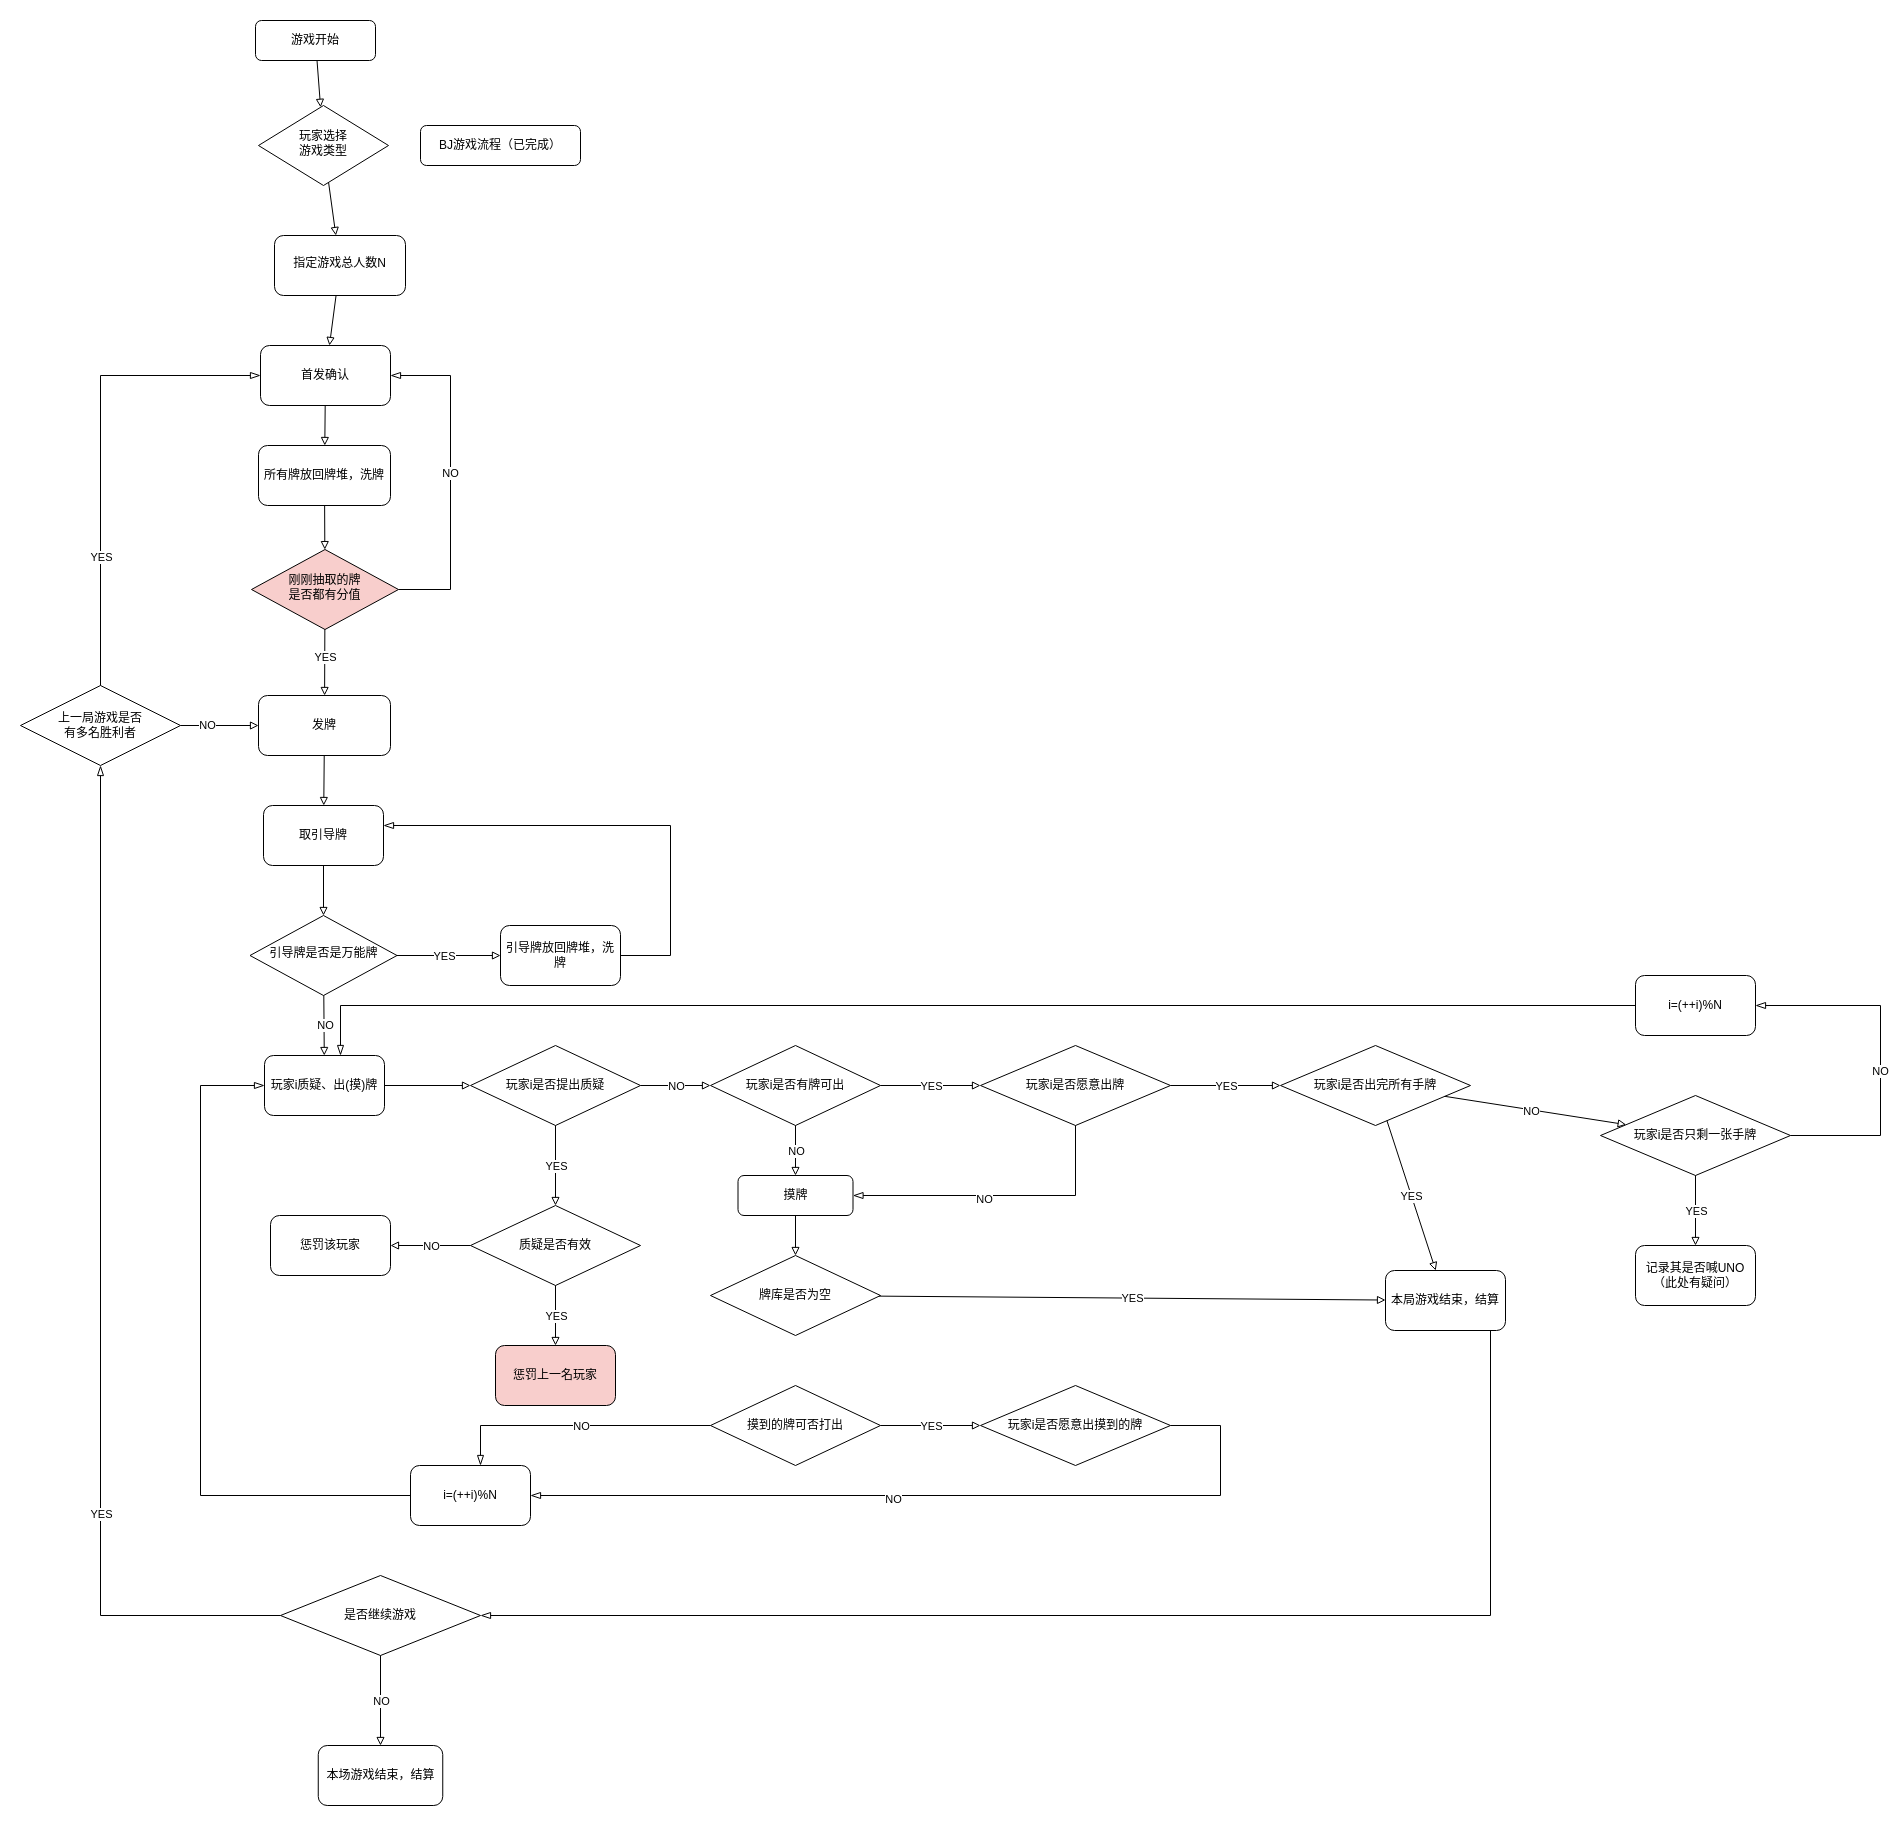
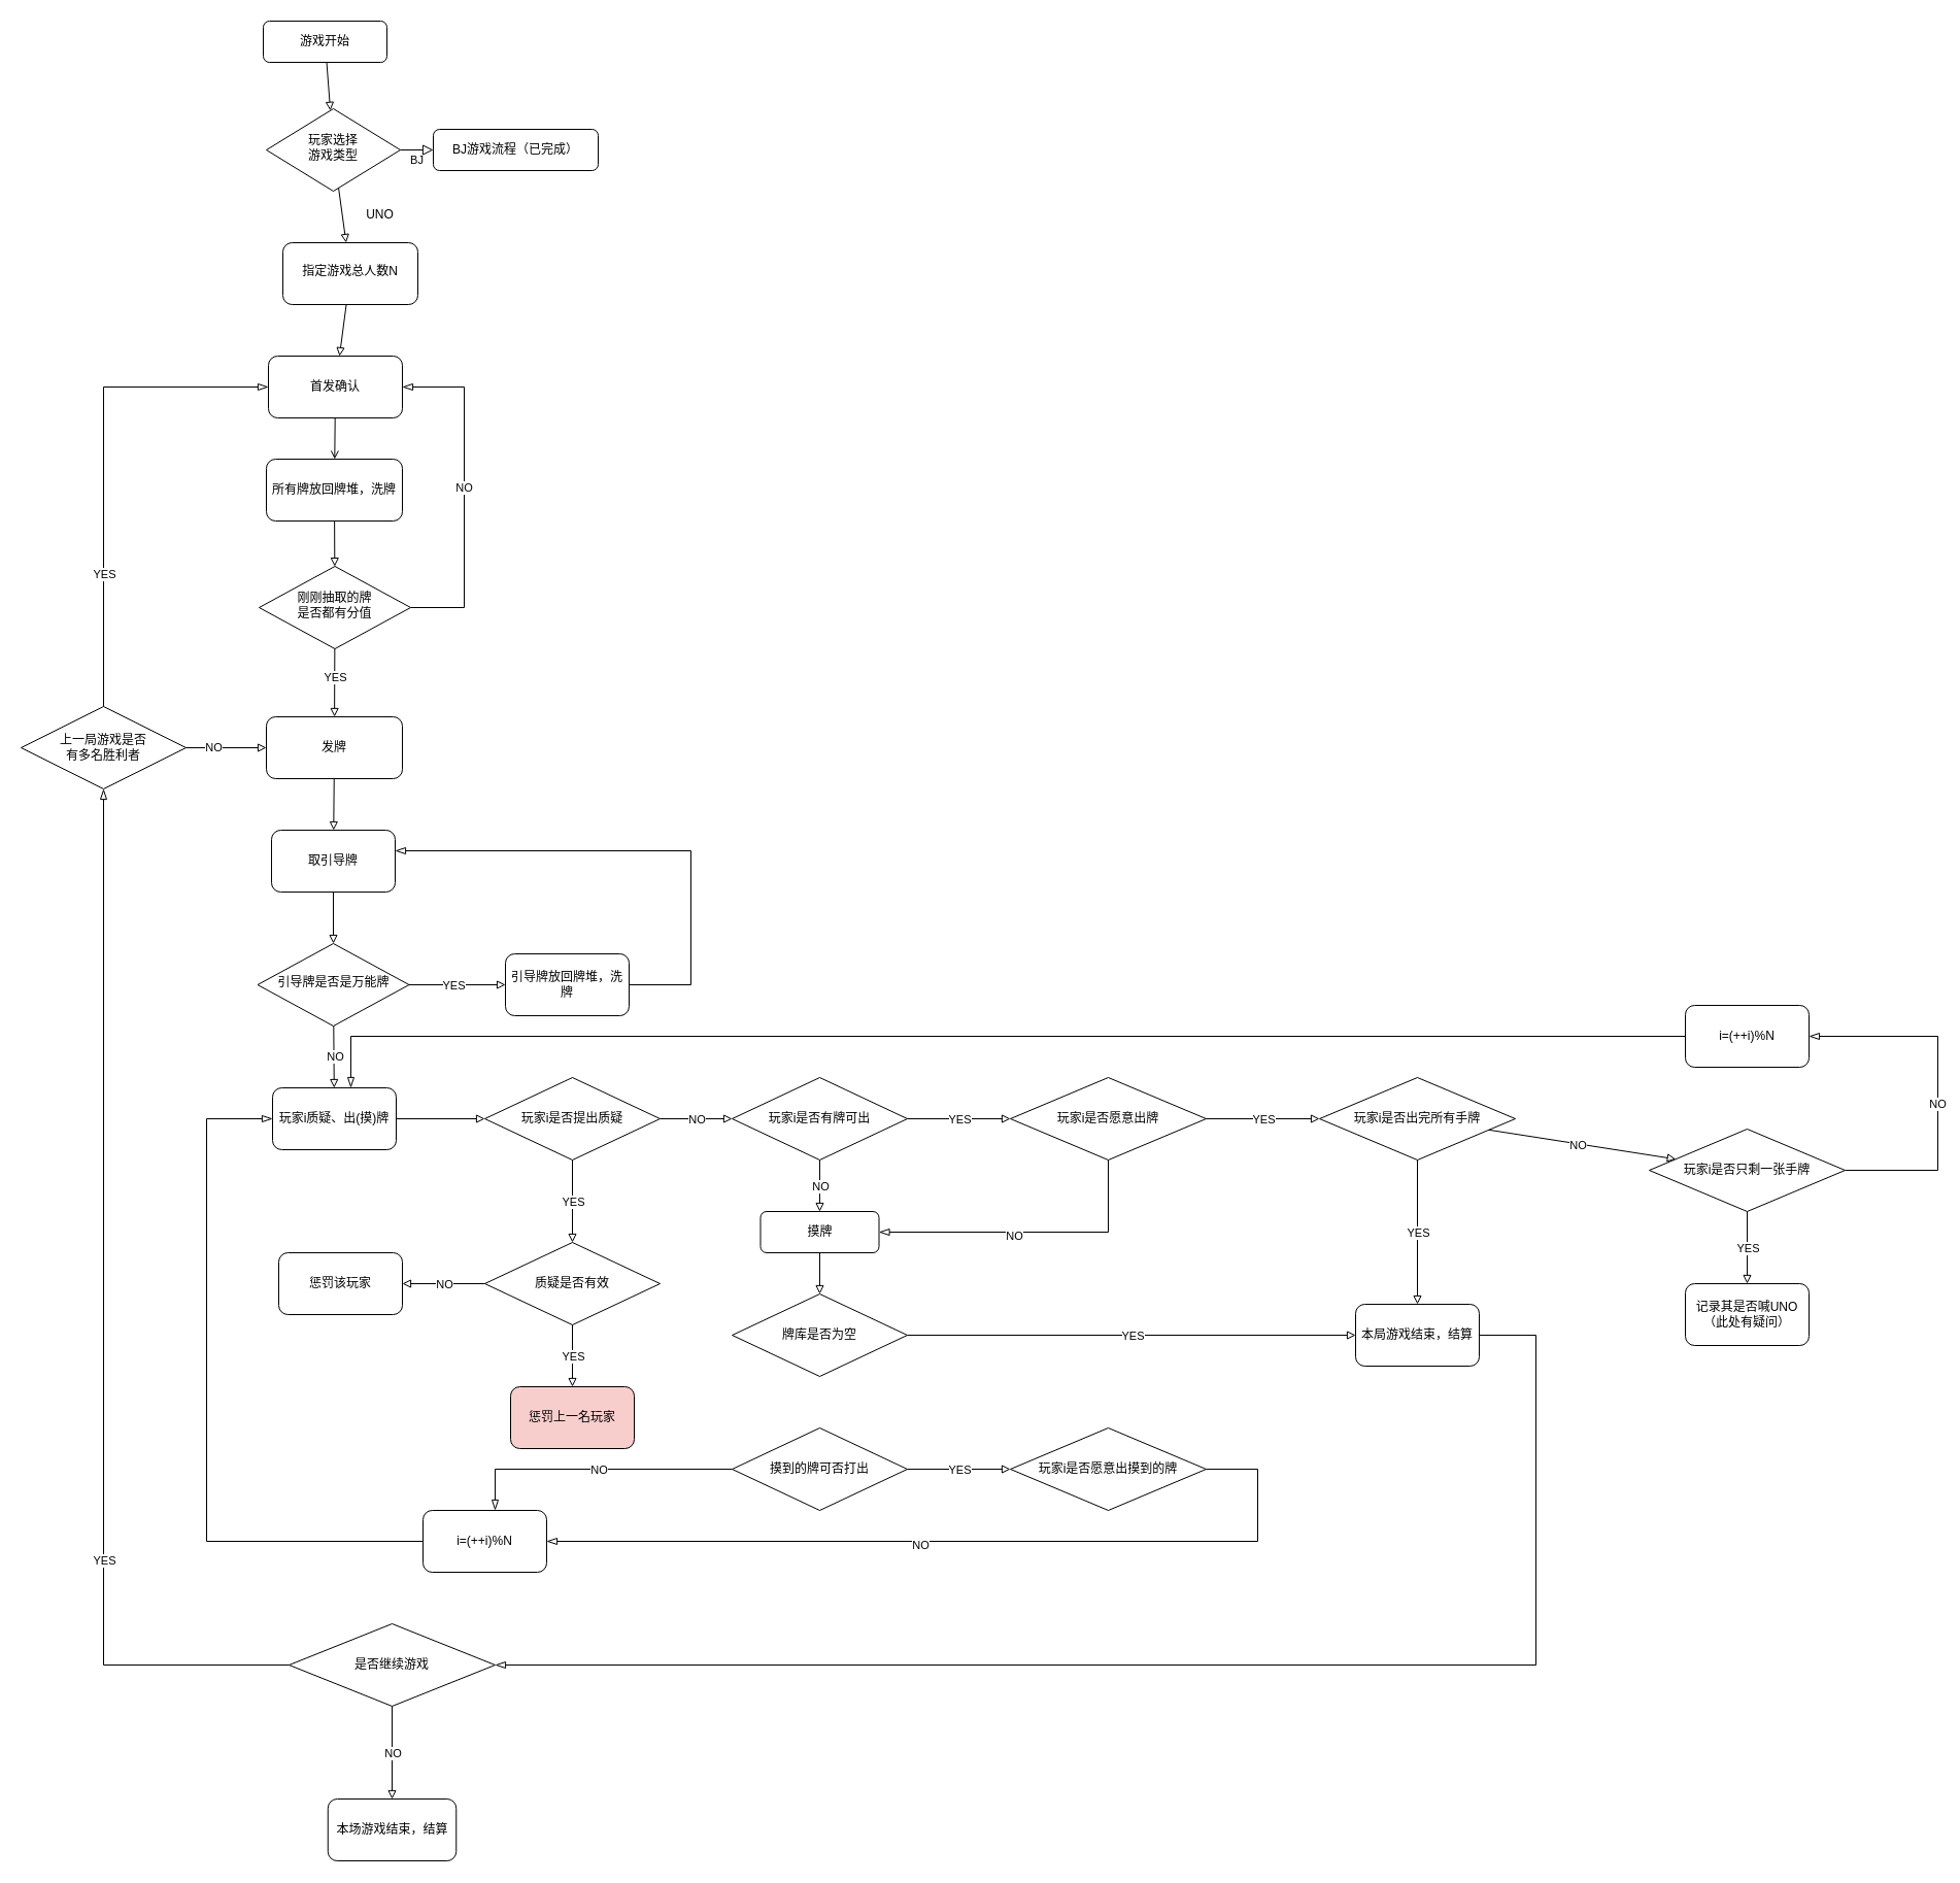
+ <mxCell id="3" value="BJ" style="edgeStyle=orthogonalEdgeStyle;rounded=0;html=1;jettySize=auto;orthogonalLoop=1;fontSize=11;endArrow=block;endFill=0;endSize=8;strokeWidth=1;shadow=0;labelBackgroundColor=none;" parent="1" source="4" target="5" edge="1"><mxGeometry y="10" relative="1" as="geometry"><mxPoint as="offset" /></mxGeometry></mxCell>
+ <mxCell id="44" value="UNO" style="text;html=1;align=center;verticalAlign=middle;resizable=0;points=[];autosize=1;strokeColor=none;fillColor=none;" vertex="1" parent="1"><mxGeometry x="342.5" y="193" width="50" height="30" as="geometry" /></mxCell>
- <mxCell id="46" value="" style="endArrow=block;html=1;rounded=0;endFill=0;" edge="1" parent="1" source="10" target="50"><mxGeometry width="50" height="50" relative="1" as="geometry"><mxPoint x="540" y="315" as="sourcePoint" /><mxPoint x="540" y="365" as="targetPoint" /></mxGeometry></mxCell>
+ <mxCell id="46" value="" style="endArrow=open;html=1;rounded=0;endFill=0;" edge="1" parent="1" source="10" target="50"><mxGeometry width="50" height="50" relative="1" as="geometry"><mxPoint x="540" y="315" as="sourcePoint" /><mxPoint x="540" y="365" as="targetPoint" /></mxGeometry></mxCell>
- <mxCell id="45" value="刚刚抽取的牌&lt;div&gt;是否都&lt;span style=&quot;background-color: initial;&quot;&gt;有分值&lt;/span&gt;&lt;/div&gt;" style="rhombus;whiteSpace=wrap;html=1;shadow=0;fontFamily=Helvetica;fontSize=12;align=center;strokeWidth=1;spacing=6;spacingTop=-4;fillColor=#f8cecc;" vertex="1" parent="1"><mxGeometry x="251" y="549" width="147" height="80" as="geometry" /></mxCell>
+ <mxCell id="45" value="刚刚抽取的牌&lt;div&gt;是否都&lt;span style=&quot;background-color: initial;&quot;&gt;有分值&lt;/span&gt;&lt;/div&gt;" style="rhombus;whiteSpace=wrap;html=1;shadow=0;fontFamily=Helvetica;fontSize=12;align=center;strokeWidth=1;spacing=6;spacingTop=-4;" vertex="1" parent="1"><mxGeometry x="251" y="549" width="147" height="80" as="geometry" /></mxCell>
- <mxCell id="60" value="引导牌放回牌堆，洗牌" style="rounded=1;whiteSpace=wrap;html=1;" vertex="1" parent="1"><mxGeometry x="500" y="925" width="120" height="60" as="geometry" /></mxCell>
+ <mxCell id="60" value="引导牌放回牌堆，洗牌" style="rounded=1;whiteSpace=wrap;html=1;" vertex="1" parent="1"><mxGeometry x="490" y="925" width="120" height="60" as="geometry" /></mxCell>
- <mxCell id="20" value="本局游戏结束，结算" style="rounded=1;whiteSpace=wrap;html=1;" parent="1" vertex="1"><mxGeometry x="1385" y="1270" width="120" height="60" as="geometry" /></mxCell>
+ <mxCell id="20" value="本局游戏结束，结算" style="rounded=1;whiteSpace=wrap;html=1;" parent="1" vertex="1"><mxGeometry x="1315" y="1265" width="120" height="60" as="geometry" /></mxCell>
